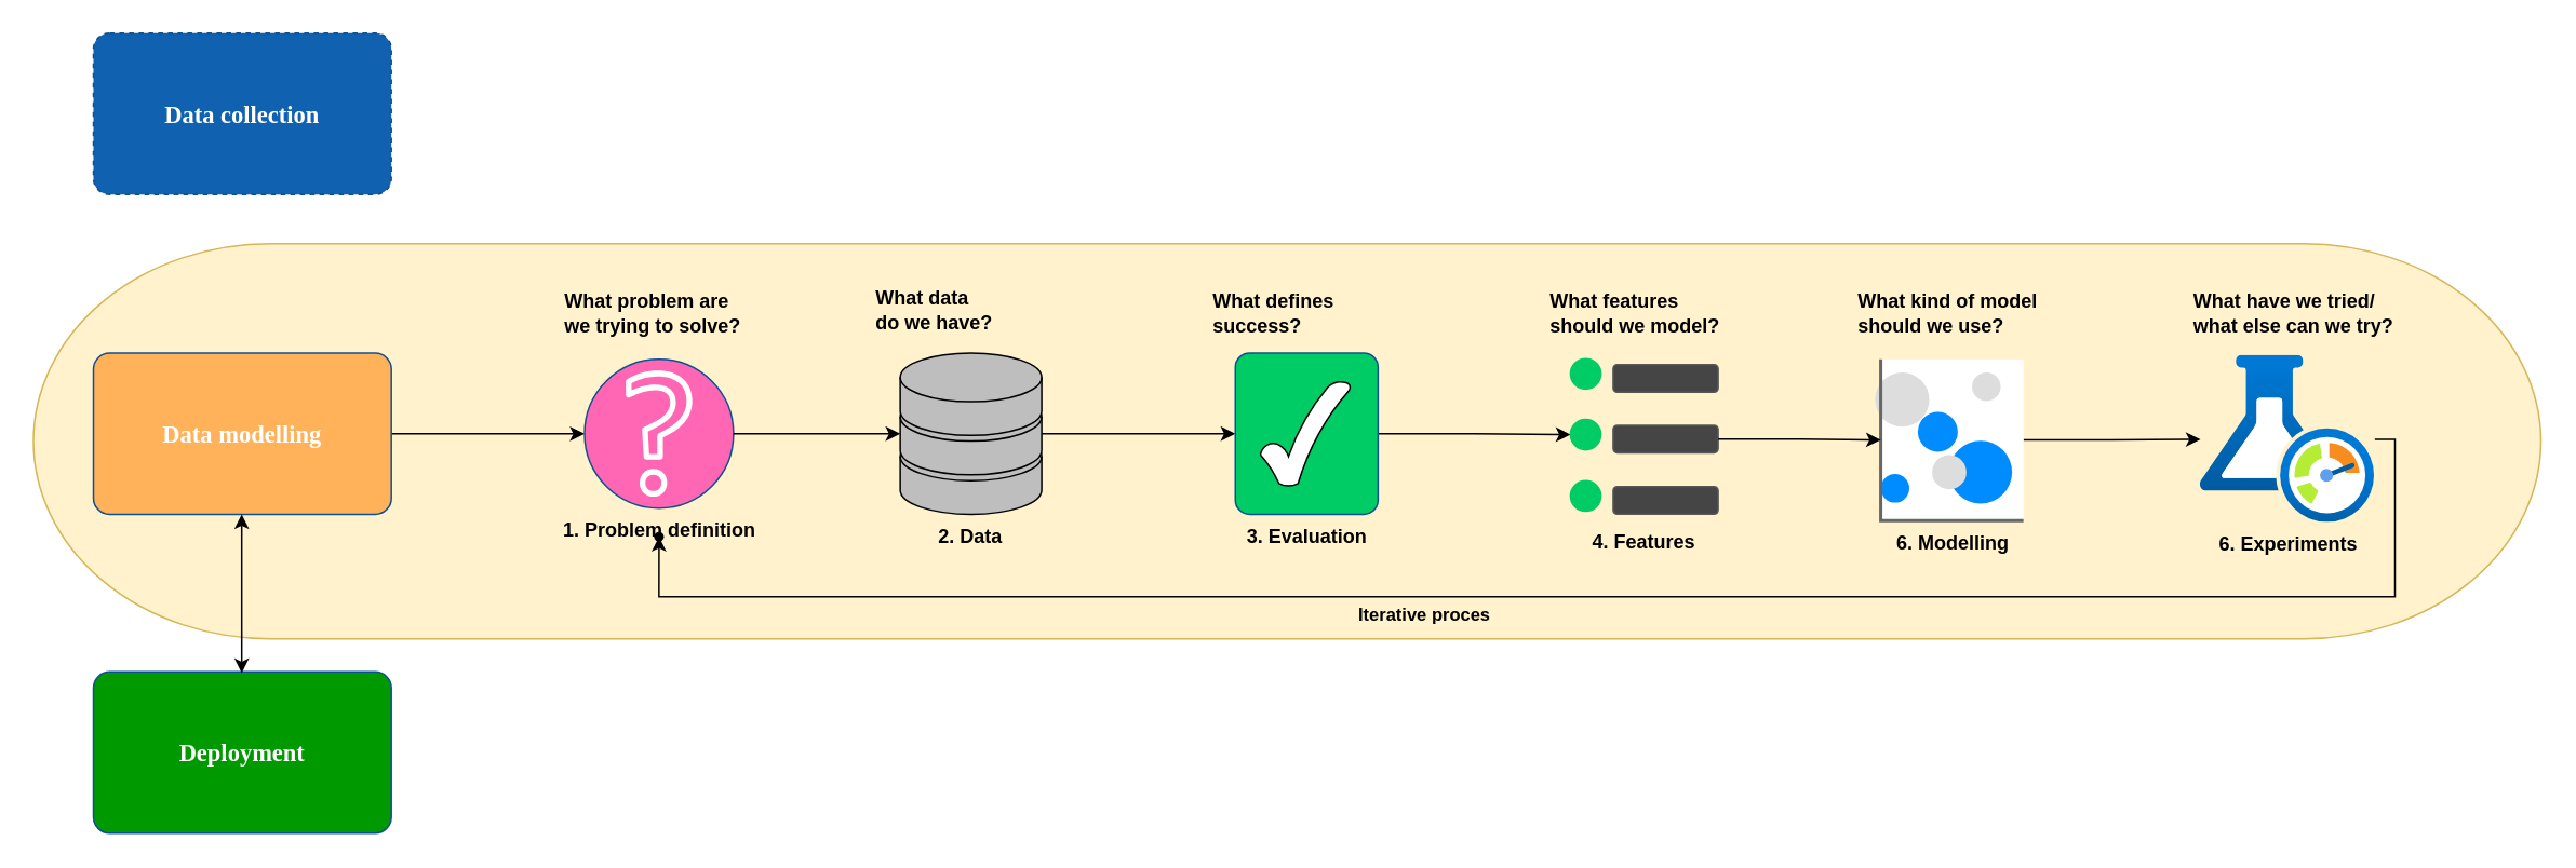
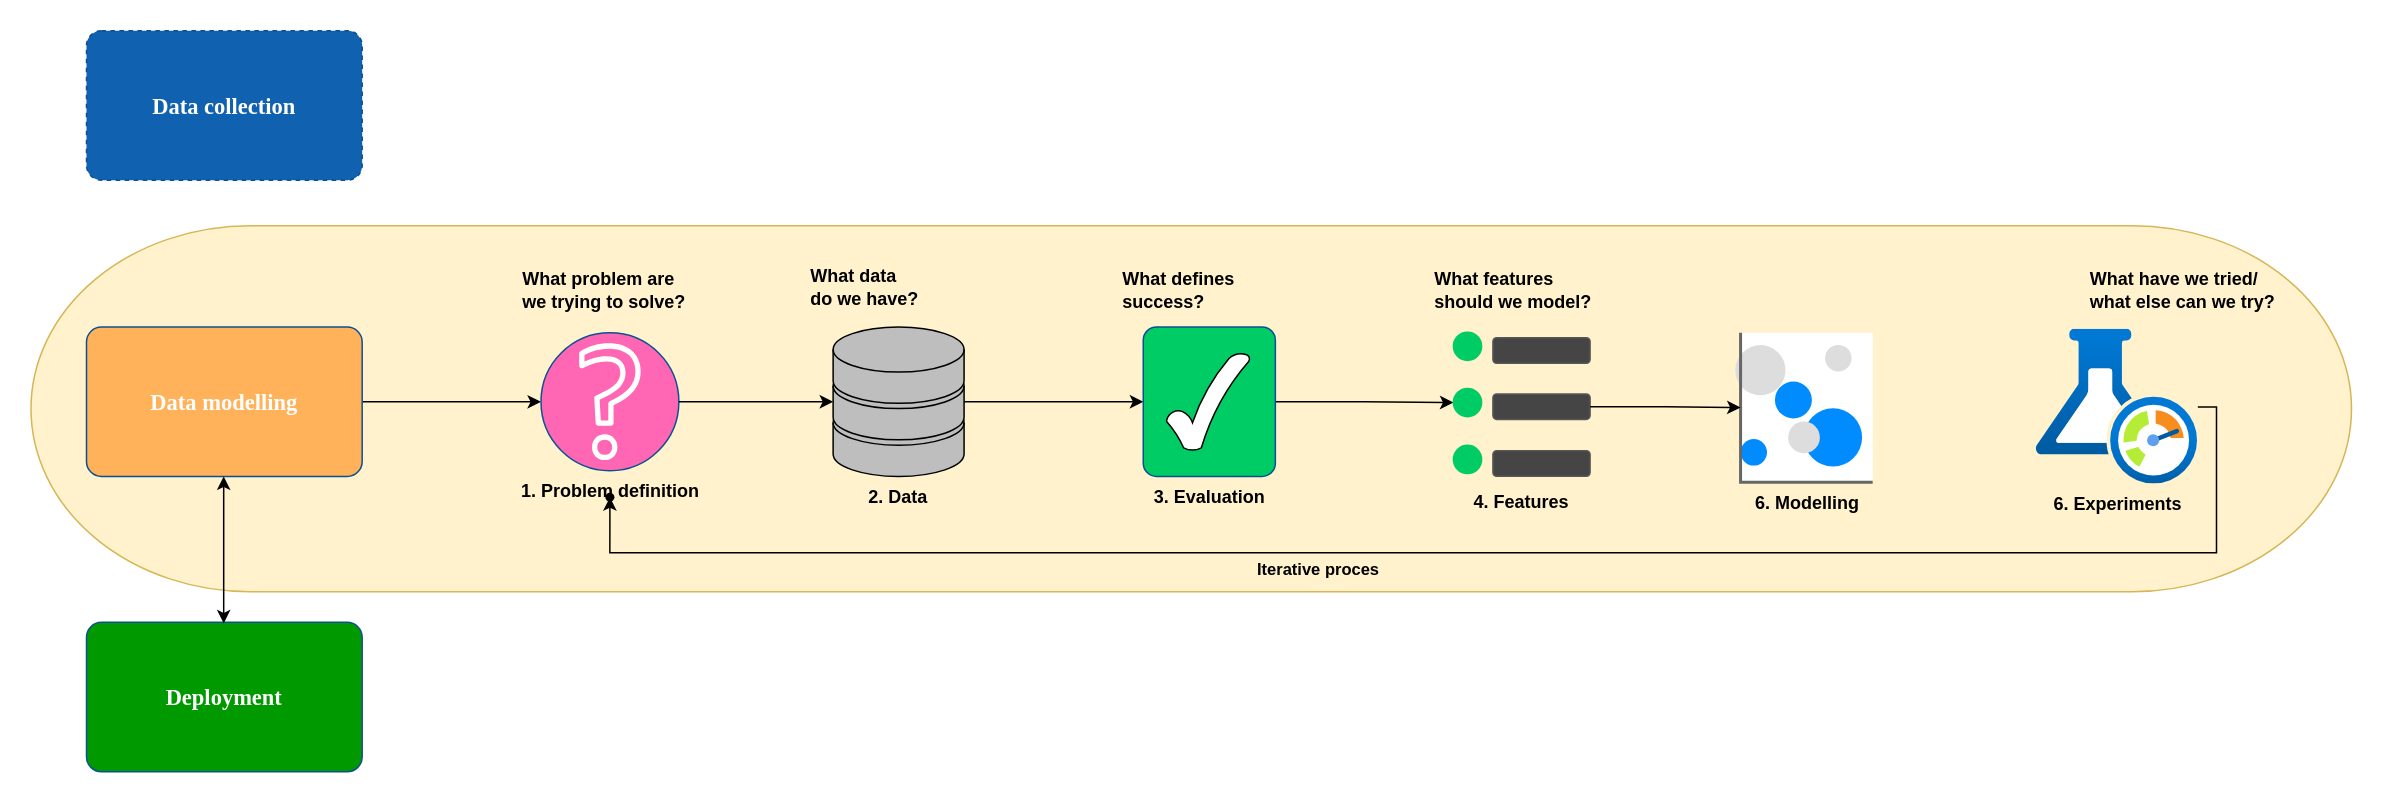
- <mxCell id="38" value="What kind of model should we use?" style="text;html=1;strokeColor=none;fillColor=none;align=left;verticalAlign=middle;whiteSpace=wrap;rounded=0;fontStyle=1" vertex="1" parent="1"><mxGeometry x="1143.75" y="178" width="120" height="30" as="geometry" /></mxCell>
- <mxCell id="39" value="What have we tried/ what else can we try?" style="text;html=1;strokeColor=none;fillColor=none;align=left;verticalAlign=middle;whiteSpace=wrap;rounded=0;fontStyle=1" vertex="1" parent="1"><mxGeometry x="1350.79" y="178" width="126.21" height="30" as="geometry" /></mxCell>
+ <mxCell id="39" value="What have we tried/ what else can we try?" style="text;html=1;strokeColor=none;fillColor=none;align=left;verticalAlign=middle;whiteSpace=wrap;rounded=0;fontStyle=1" vertex="1" parent="1"><mxGeometry x="1390.79" y="178" width="126.21" height="30" as="geometry" /></mxCell>
- <mxCell id="19" value="" style="edgeStyle=orthogonalEdgeStyle;rounded=0;orthogonalLoop=1;jettySize=auto;html=1;fontStyle=1" edge="1" parent="1" source="20" target="23"><mxGeometry relative="1" as="geometry" /></mxCell>
